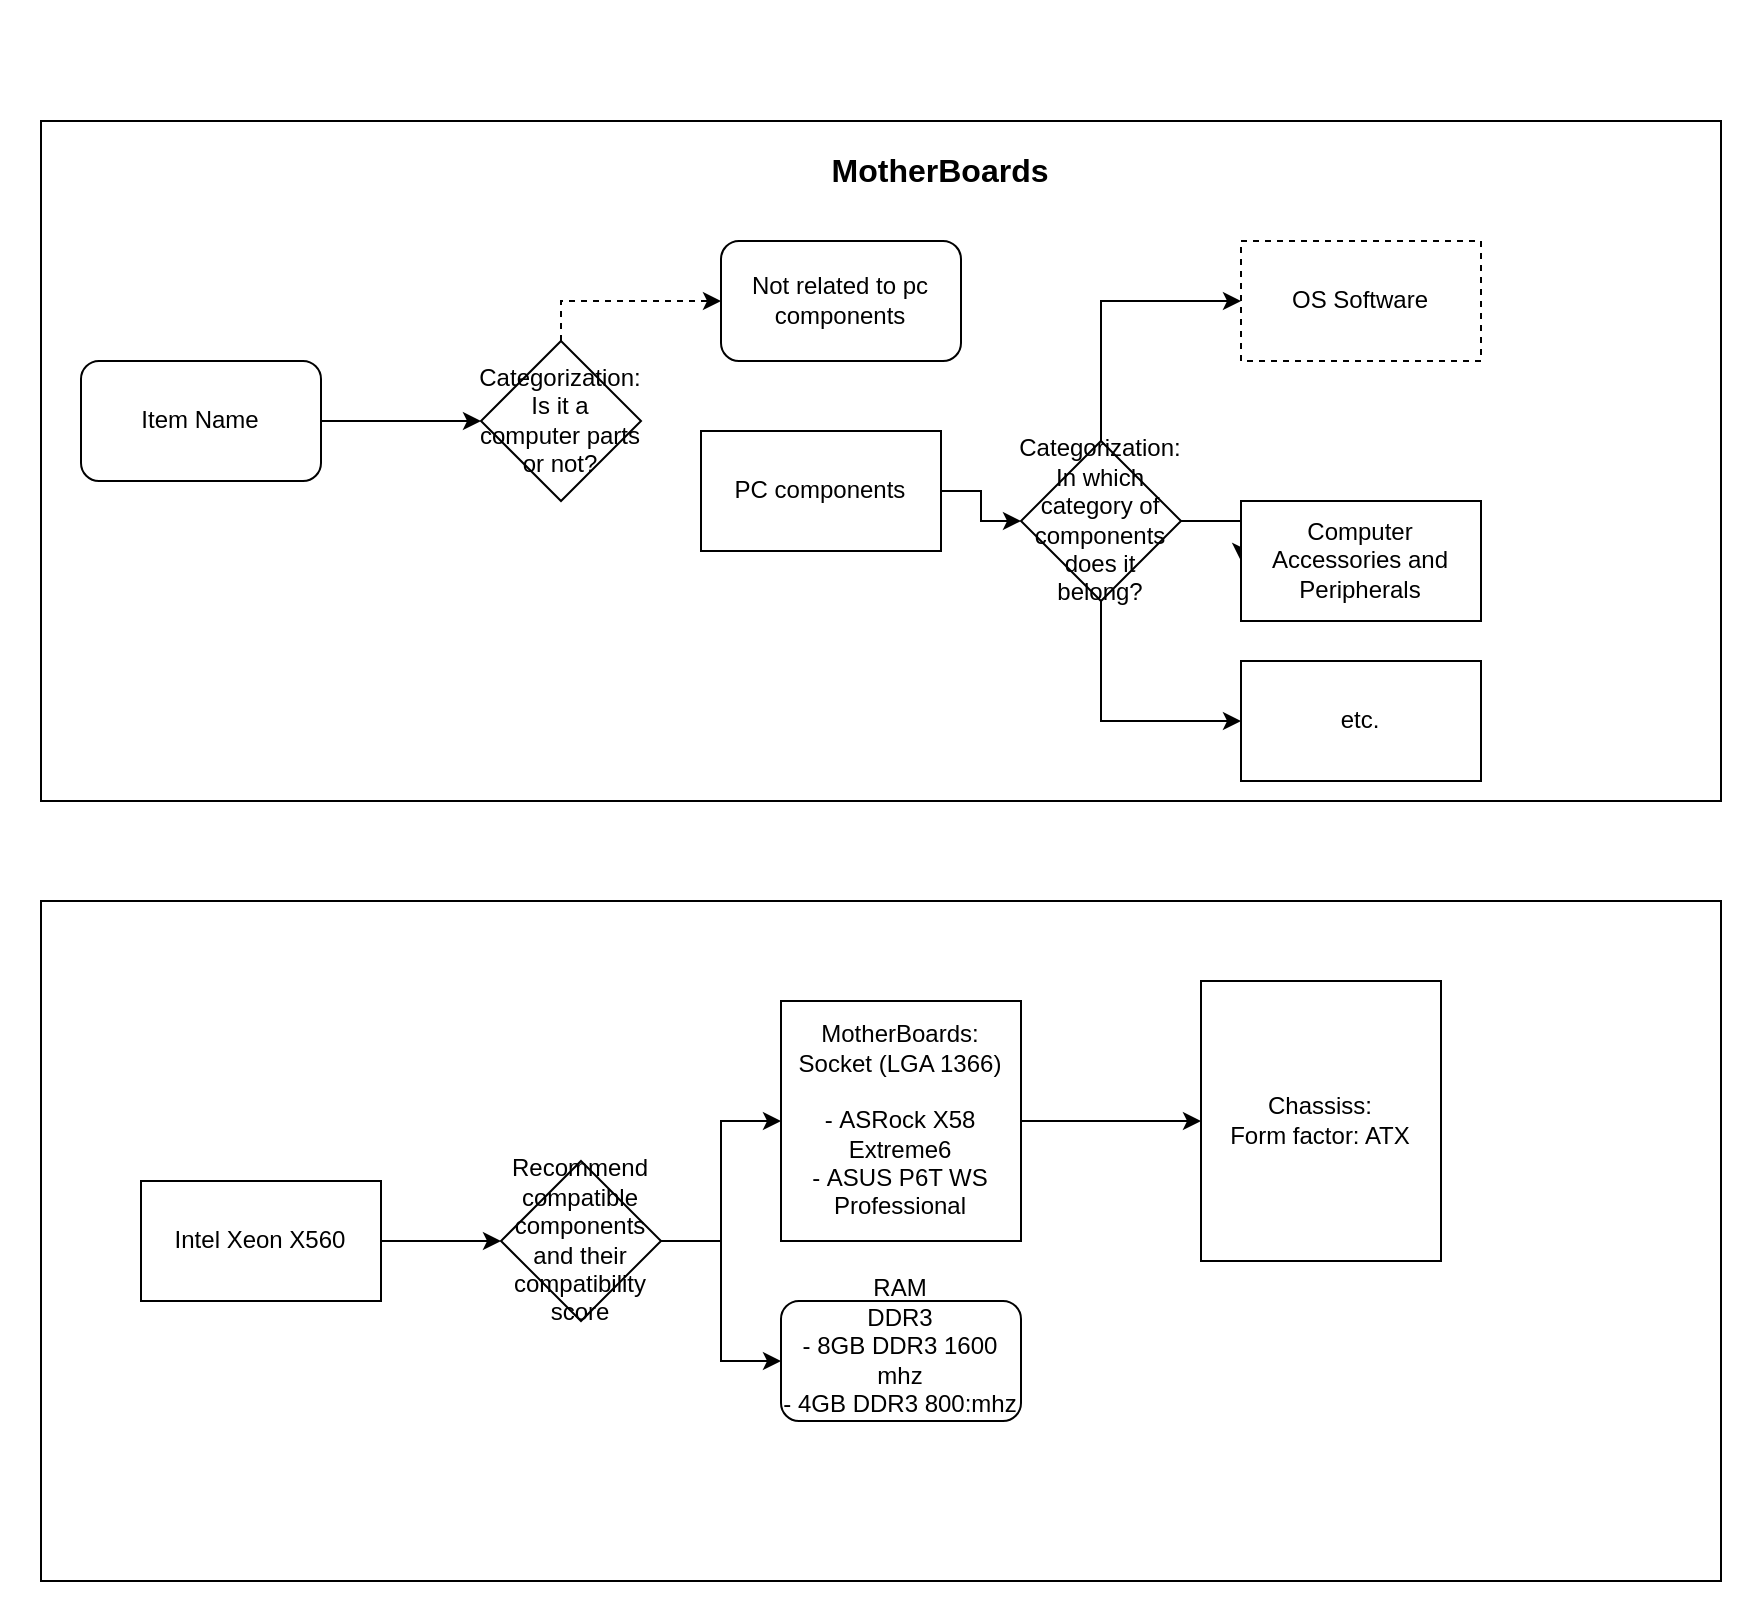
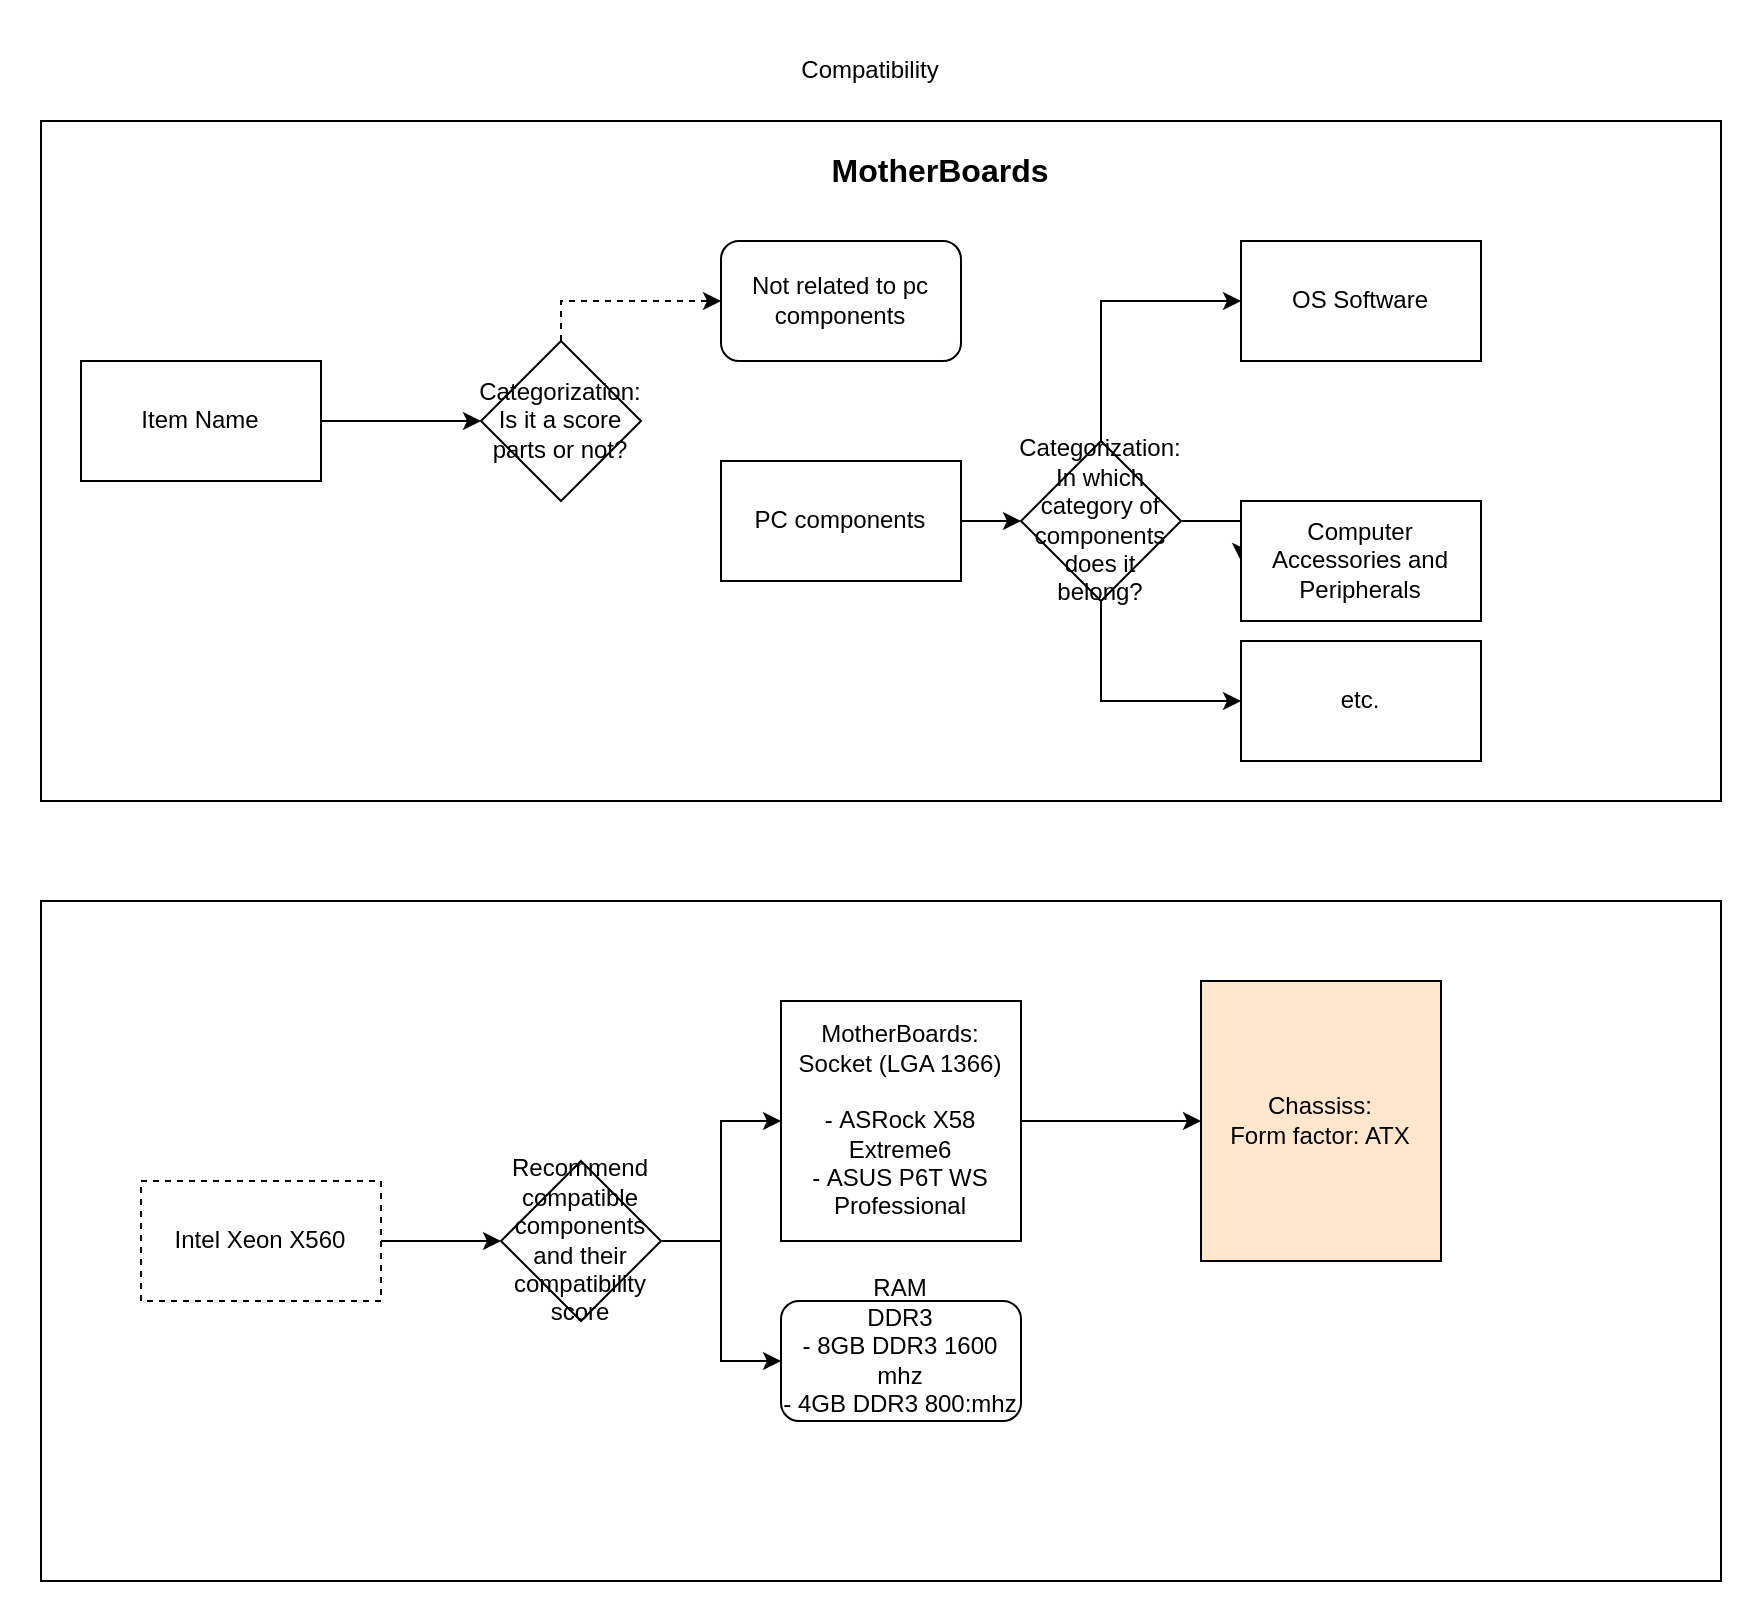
+ <mxCell id="28" value="Compatibility" style="text;html=1;align=center;verticalAlign=middle;whiteSpace=wrap;rounded=0;" vertex="1" parent="1"><mxGeometry x="405" y="20" width="60" height="30" as="geometry" /></mxCell>
- <mxCell id="14" value="OS Software" style="whiteSpace=wrap;html=1;dashed=1;" parent="1" vertex="1"><mxGeometry x="620" y="120" width="120" height="60" as="geometry" /></mxCell>
+ <mxCell id="14" value="OS Software" style="whiteSpace=wrap;html=1;" parent="1" vertex="1"><mxGeometry x="620" y="120" width="120" height="60" as="geometry" /></mxCell>
- <mxCell id="4" value="Item Name" style="whiteSpace=wrap;html=1;rounded=1;" parent="1" vertex="1"><mxGeometry x="40" y="180" width="120" height="60" as="geometry" /></mxCell>
+ <mxCell id="4" value="Item Name" style="rounded=0;whiteSpace=wrap;html=1;" parent="1" vertex="1"><mxGeometry x="40" y="180" width="120" height="60" as="geometry" /></mxCell>
- <mxCell id="6" value="Categorization:&lt;div&gt;Is it a computer parts or not?&lt;/div&gt;" style="rhombus;whiteSpace=wrap;html=1;" parent="1" vertex="1"><mxGeometry x="240" y="170" width="80" height="80" as="geometry" /></mxCell>
+ <mxCell id="6" value="Categorization:&lt;div&gt;Is it a score parts or not?&lt;/div&gt;" style="rhombus;whiteSpace=wrap;html=1;" parent="1" vertex="1"><mxGeometry x="240" y="170" width="80" height="80" as="geometry" /></mxCell>
- <mxCell id="9" value="PC components" style="whiteSpace=wrap;html=1;" parent="1" vertex="1"><mxGeometry x="350" y="215" width="120" height="60" as="geometry" /></mxCell>
+ <mxCell id="9" value="PC components" style="whiteSpace=wrap;html=1;" parent="1" vertex="1"><mxGeometry x="360" y="230" width="120" height="60" as="geometry" /></mxCell>
- <mxCell id="16" value="etc." style="whiteSpace=wrap;html=1;" parent="1" vertex="1"><mxGeometry x="620" y="330" width="120" height="60" as="geometry" /></mxCell>
+ <mxCell id="16" value="etc." style="whiteSpace=wrap;html=1;" parent="1" vertex="1"><mxGeometry x="620" y="320" width="120" height="60" as="geometry" /></mxCell>
- <mxCell id="26" value="Chassiss:&lt;div&gt;Form factor: ATX&lt;/div&gt;" style="whiteSpace=wrap;html=1;" parent="1" vertex="1"><mxGeometry x="600" y="490" width="120" height="140" as="geometry" /></mxCell>
+ <mxCell id="26" value="Chassiss:&lt;div&gt;Form factor: ATX&lt;/div&gt;" style="whiteSpace=wrap;html=1;fillColor=#ffe6cc;" parent="1" vertex="1"><mxGeometry x="600" y="490" width="120" height="140" as="geometry" /></mxCell>
- <mxCell id="20" value="Intel Xeon X560" style="rounded=0;whiteSpace=wrap;html=1;" parent="1" vertex="1"><mxGeometry x="70" y="590" width="120" height="60" as="geometry" /></mxCell>
+ <mxCell id="20" value="Intel Xeon X560" style="rounded=0;whiteSpace=wrap;html=1;dashed=1;" parent="1" vertex="1"><mxGeometry x="70" y="590" width="120" height="60" as="geometry" /></mxCell>
